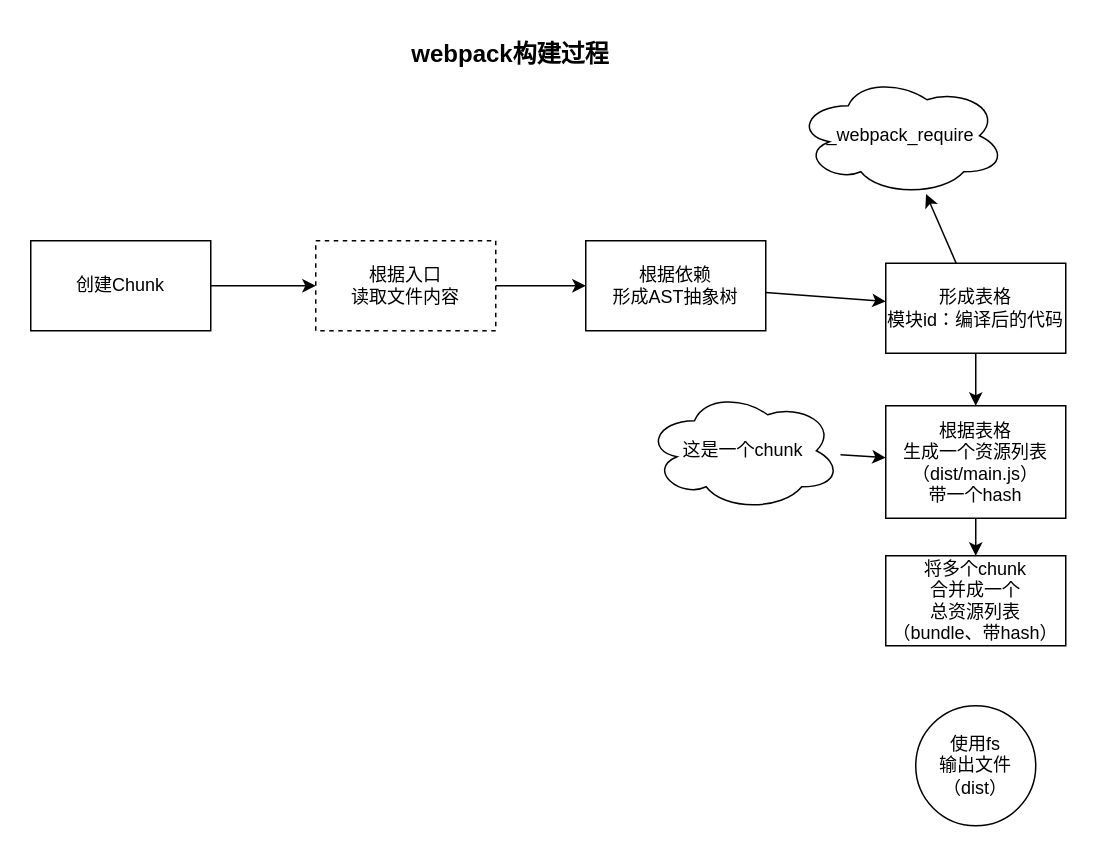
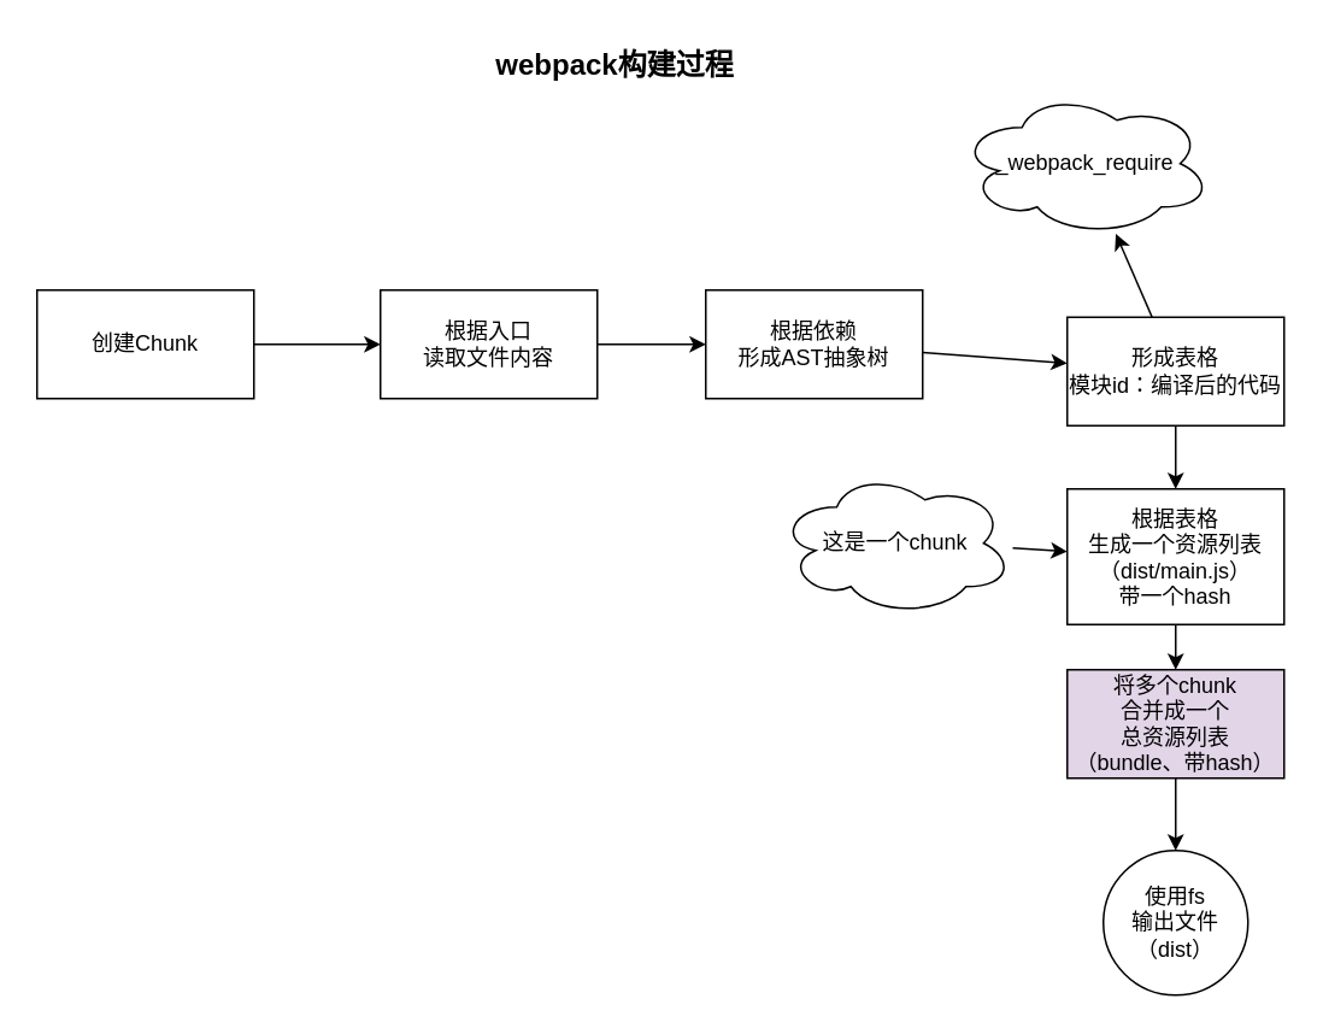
- <mxCell id="5" value="根据入口&lt;br&gt;读取文件内容" style="whiteSpace=wrap;html=1;rounded=0;dashed=1;" vertex="1" parent="1"><mxGeometry x="210" y="160" width="120" height="60" as="geometry" /></mxCell>
+ <mxCell id="5" value="根据入口&lt;br&gt;读取文件内容" style="whiteSpace=wrap;html=1;rounded=0;" vertex="1" parent="1"><mxGeometry x="210" y="160" width="120" height="60" as="geometry" /></mxCell>
- <mxCell id="14" value="将多个chunk&lt;br&gt;合并成一个&lt;br&gt;总资源列表&lt;br&gt;（bundle、带hash）" style="whiteSpace=wrap;html=1;rounded=0;" vertex="1" parent="1"><mxGeometry x="590" y="370" width="120" height="60" as="geometry" /></mxCell>
+ <mxCell id="14" value="将多个chunk&lt;br&gt;合并成一个&lt;br&gt;总资源列表&lt;br&gt;（bundle、带hash）" style="whiteSpace=wrap;html=1;rounded=0;fillColor=#e1d5e7;" vertex="1" parent="1"><mxGeometry x="590" y="370" width="120" height="60" as="geometry" /></mxCell>
+ <mxCell id="13" value="" style="edgeStyle=none;html=1;" edge="1" parent="1" source="14" target="17"><mxGeometry relative="1" as="geometry" /></mxCell>
